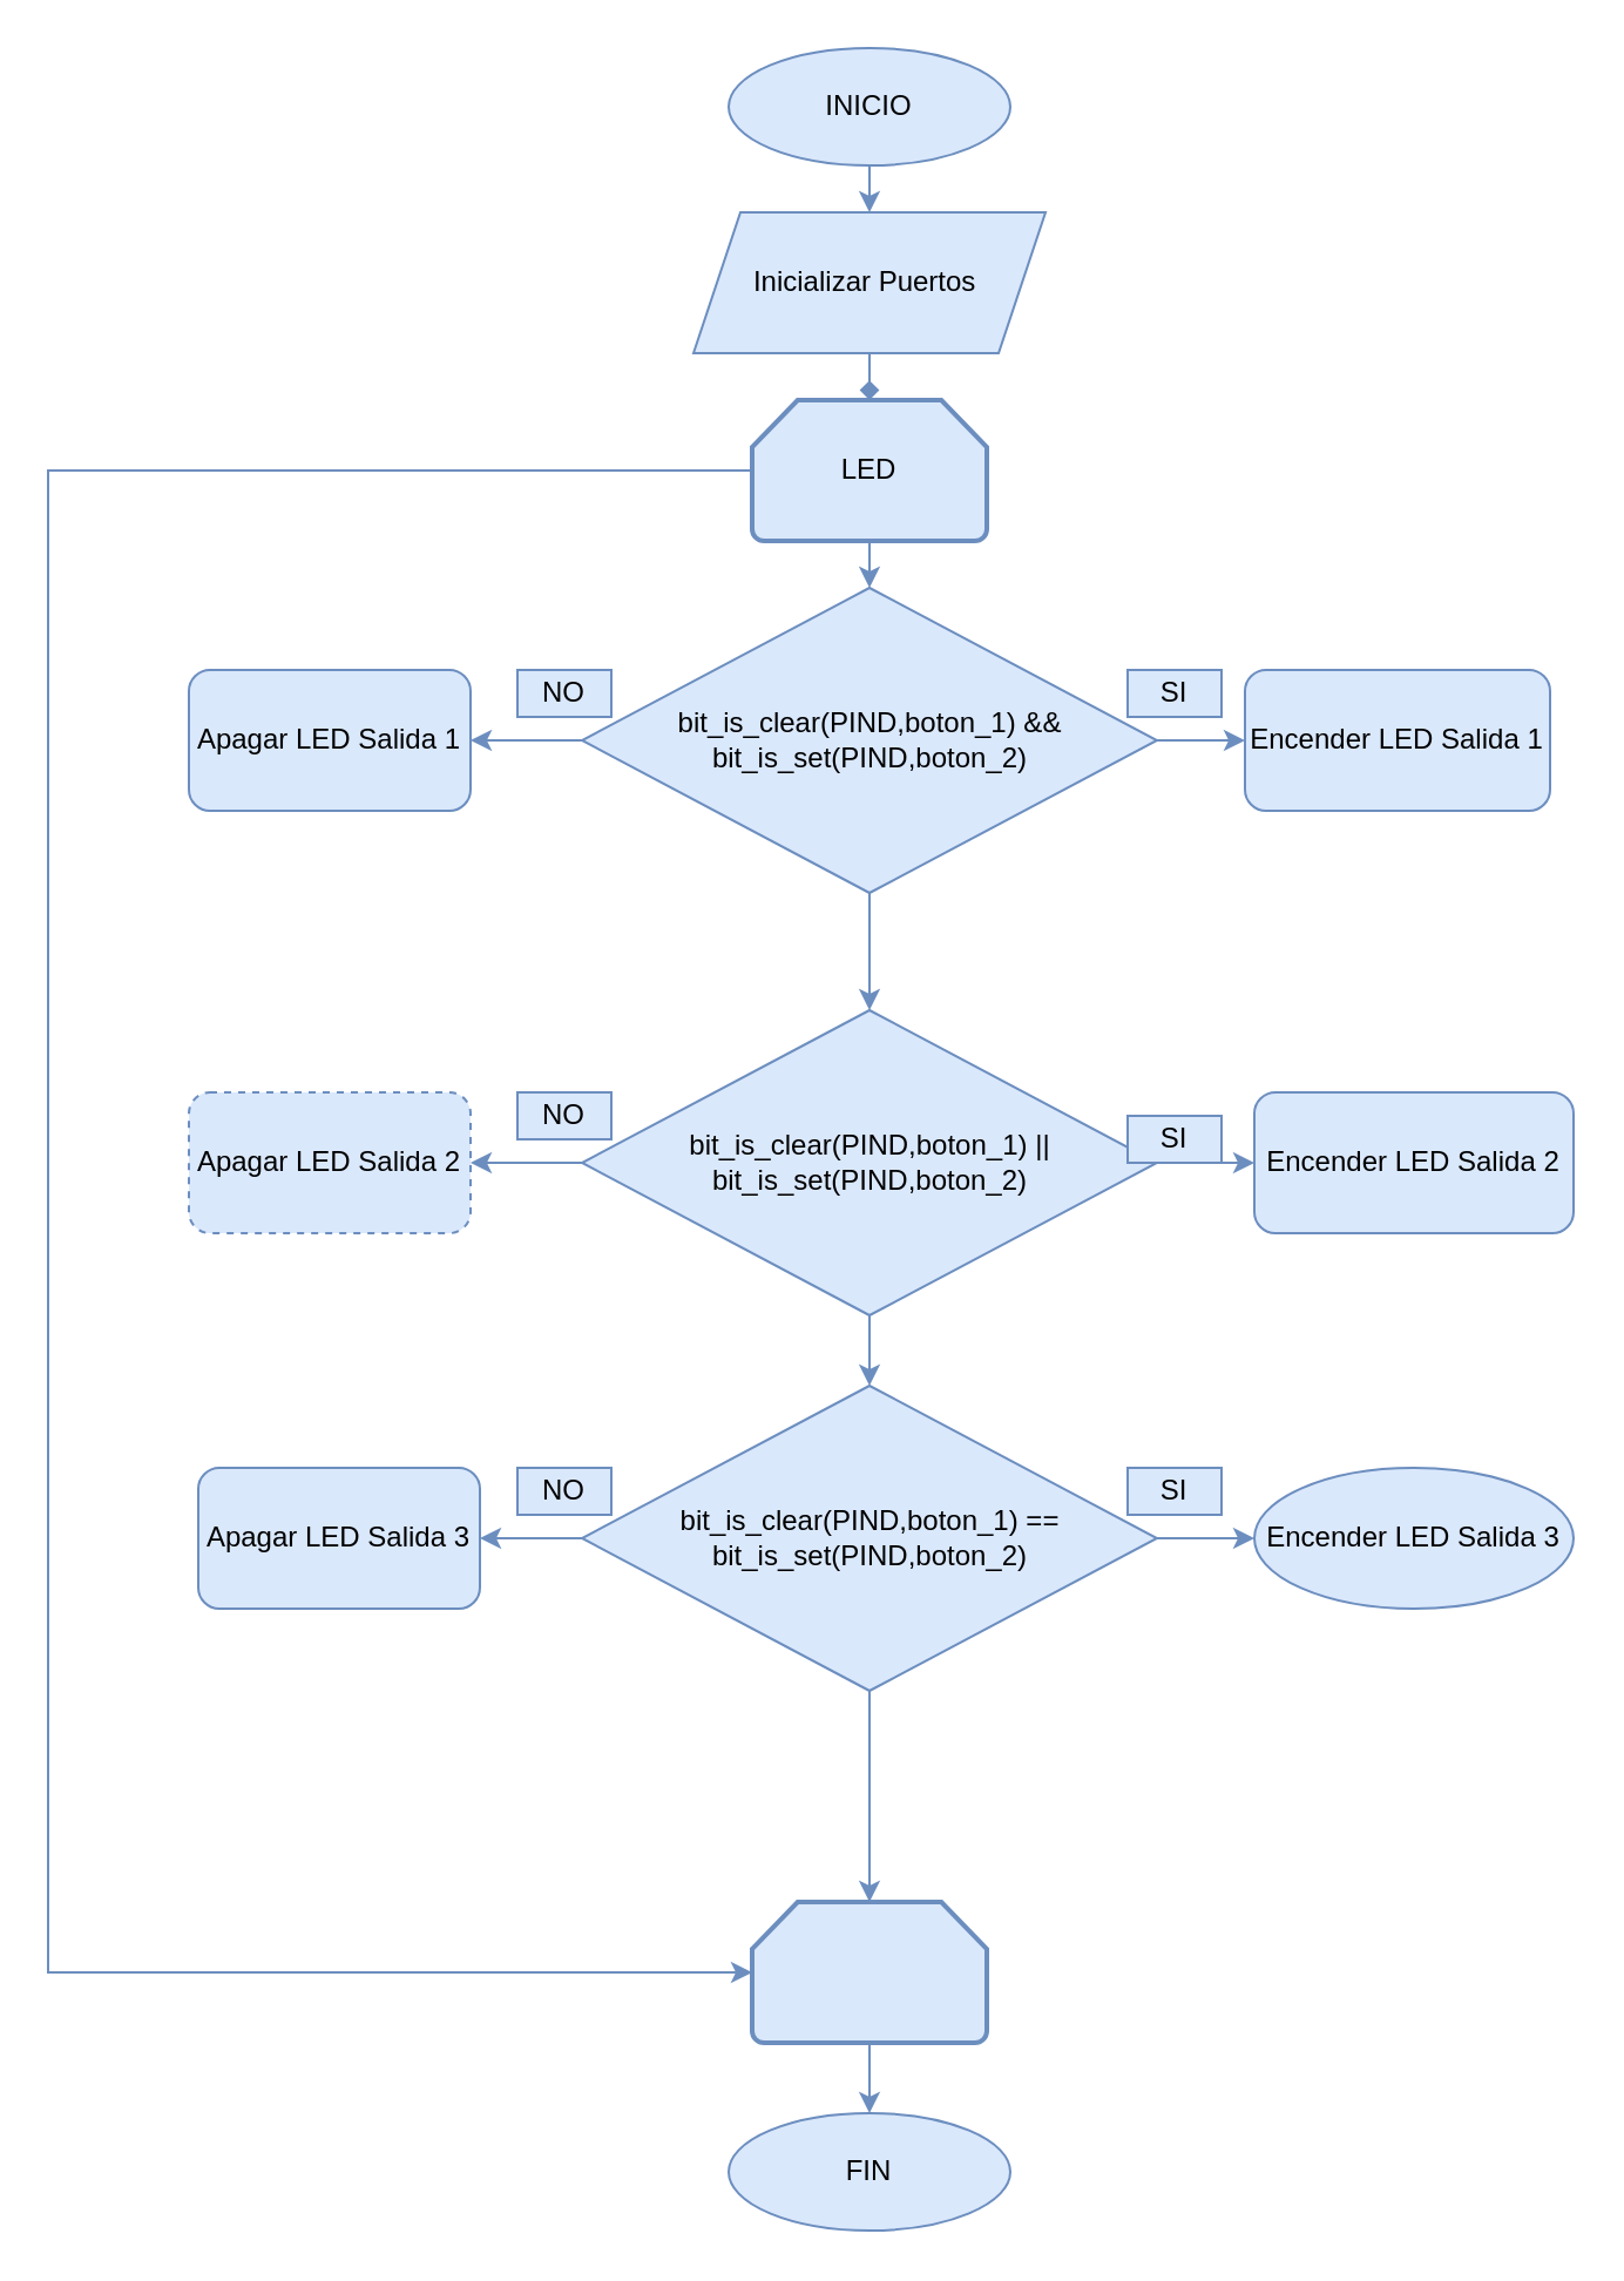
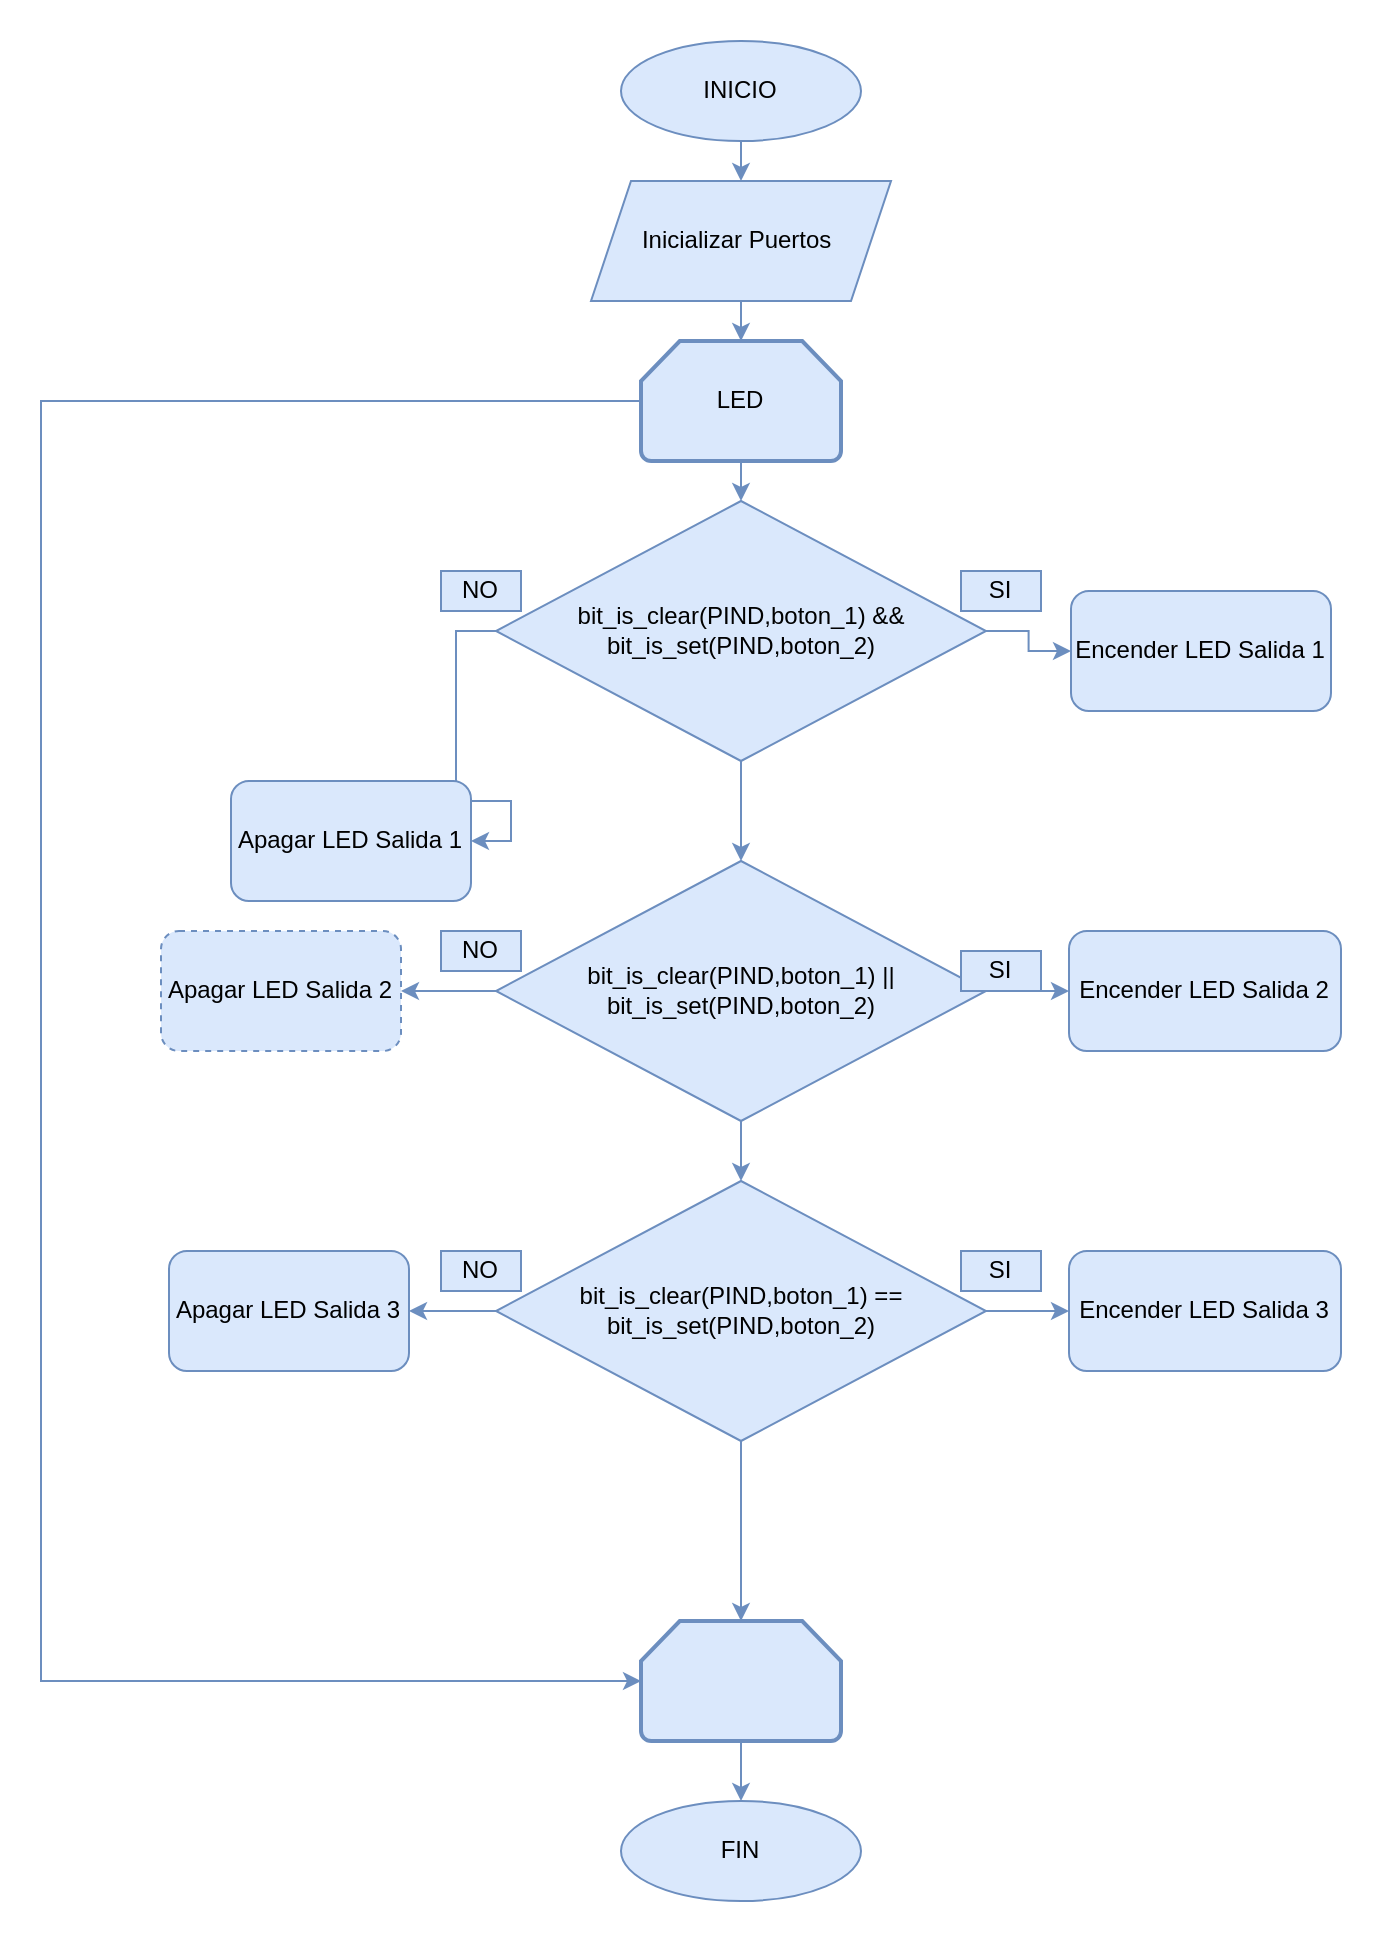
- <mxCell id="4" style="edgeStyle=orthogonalEdgeStyle;rounded=0;orthogonalLoop=1;jettySize=auto;html=1;exitX=0.5;exitY=1;exitDx=0;exitDy=0;fillColor=#dae8fc;strokeColor=#6c8ebf;endArrow=diamond;" parent="1" source="5" target="8" edge="1"><mxGeometry relative="1" as="geometry" /></mxCell>
+ <mxCell id="4" style="edgeStyle=orthogonalEdgeStyle;rounded=0;orthogonalLoop=1;jettySize=auto;html=1;exitX=0.5;exitY=1;exitDx=0;exitDy=0;fillColor=#dae8fc;strokeColor=#6c8ebf;" parent="1" source="5" target="8" edge="1"><mxGeometry relative="1" as="geometry" /></mxCell>
- <mxCell id="27" value="Apagar LED Salida 1" style="rounded=1;whiteSpace=wrap;html=1;fillColor=#dae8fc;strokeColor=#6c8ebf;" vertex="1" parent="1"><mxGeometry x="80" y="285" width="120" height="60" as="geometry" /></mxCell>
+ <mxCell id="27" value="Apagar LED Salida 1" style="rounded=1;whiteSpace=wrap;html=1;fillColor=#dae8fc;strokeColor=#6c8ebf;" vertex="1" parent="1"><mxGeometry x="115" y="390" width="120" height="60" as="geometry" /></mxCell>
- <mxCell id="24" value="Encender LED Salida 1" style="rounded=1;whiteSpace=wrap;html=1;fillColor=#dae8fc;strokeColor=#6c8ebf;" vertex="1" parent="1"><mxGeometry x="530" y="285" width="130" height="60" as="geometry" /></mxCell>
+ <mxCell id="24" value="Encender LED Salida 1" style="rounded=1;whiteSpace=wrap;html=1;fillColor=#dae8fc;strokeColor=#6c8ebf;" vertex="1" parent="1"><mxGeometry x="535" y="295" width="130" height="60" as="geometry" /></mxCell>
- <mxCell id="26" value="Encender LED Salida 3" style="ellipse;whiteSpace=wrap;html=1;fillColor=#dae8fc;strokeColor=#6c8ebf;" vertex="1" parent="1"><mxGeometry x="534" y="625" width="136" height="60" as="geometry" /></mxCell>
+ <mxCell id="26" value="Encender LED Salida 3" style="rounded=1;whiteSpace=wrap;html=1;fillColor=#dae8fc;strokeColor=#6c8ebf;" vertex="1" parent="1"><mxGeometry x="534" y="625" width="136" height="60" as="geometry" /></mxCell>
